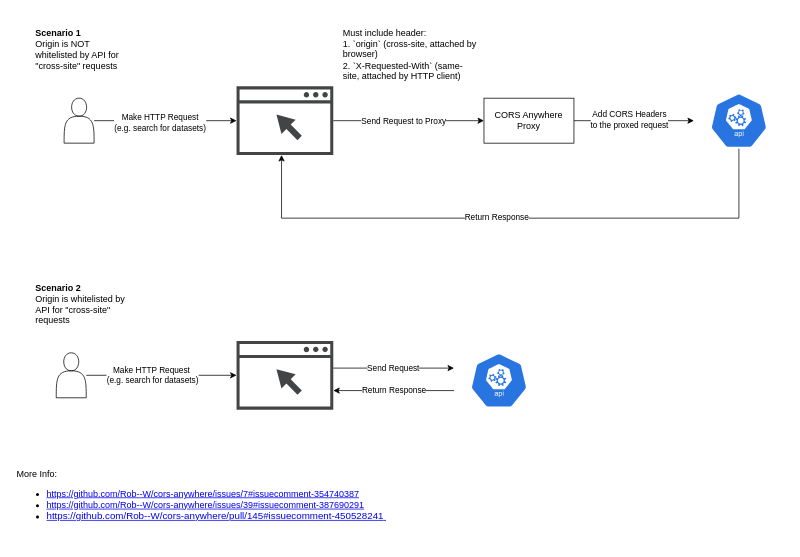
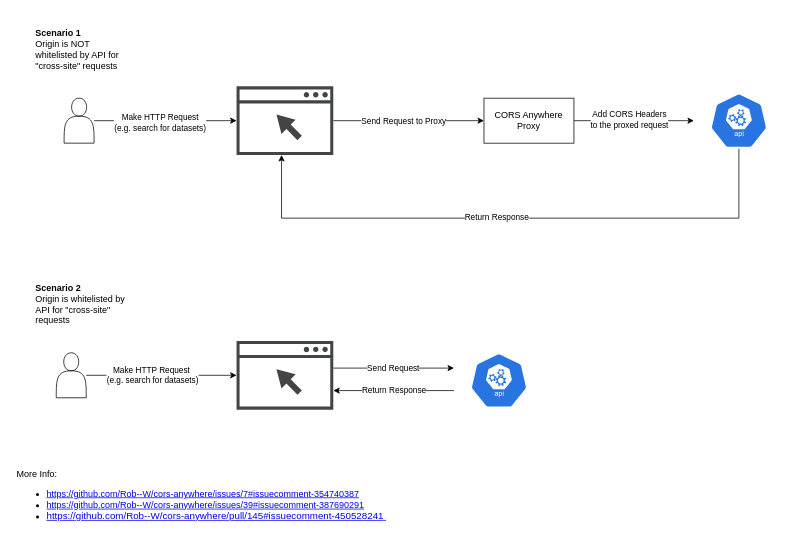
- <mxCell id="24" value="Must include header: &lt;br&gt;1. `origin` (cross-site, attached by browser)&amp;nbsp;&lt;br&gt;2. `X-Requested-With` (same-site, attached by HTTP client)" style="text;html=1;strokeColor=none;fillColor=none;align=left;verticalAlign=middle;whiteSpace=wrap;rounded=0;" vertex="1" parent="1"><mxGeometry x="455" y="30" width="180.99" height="84.2" as="geometry" /></mxCell>
